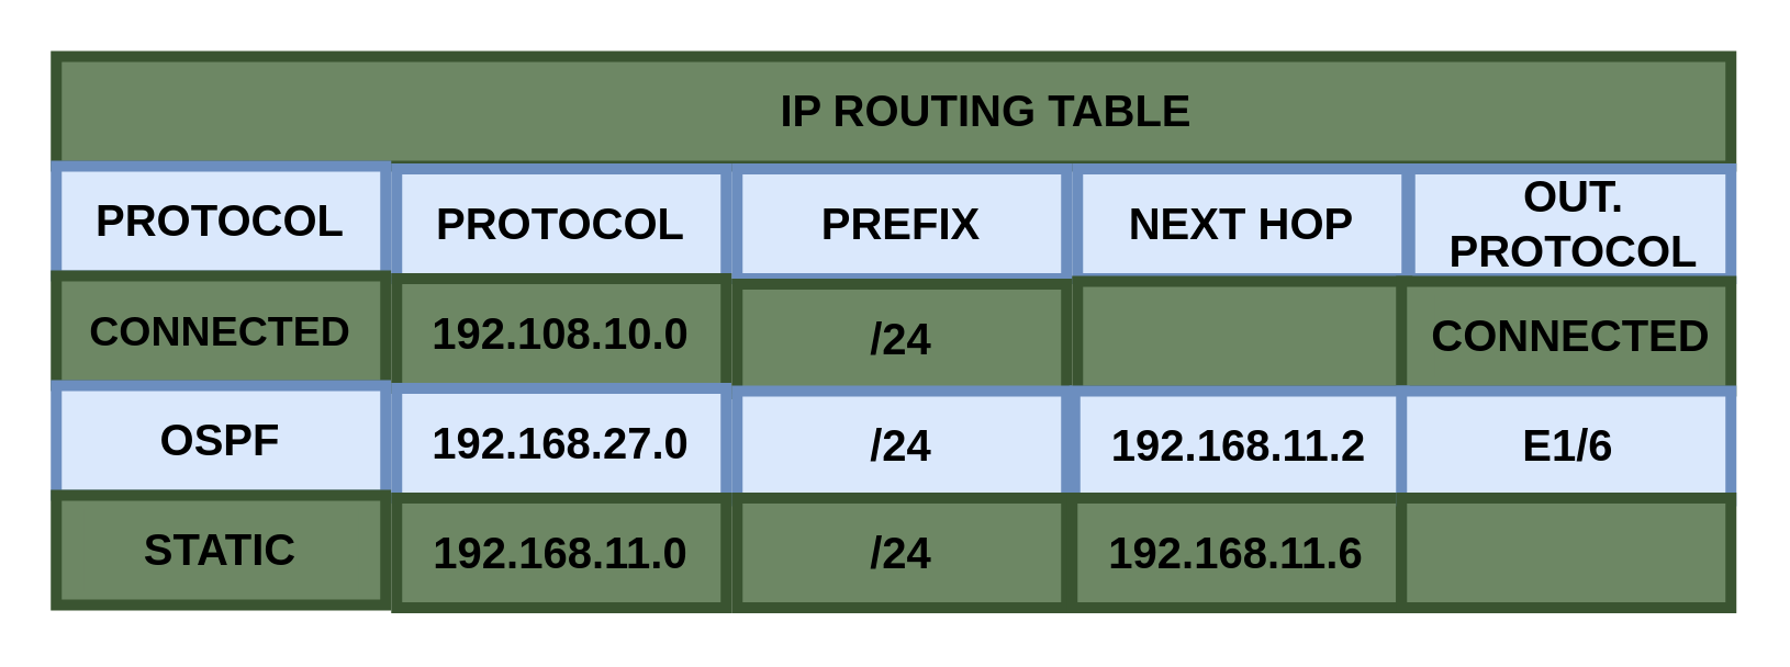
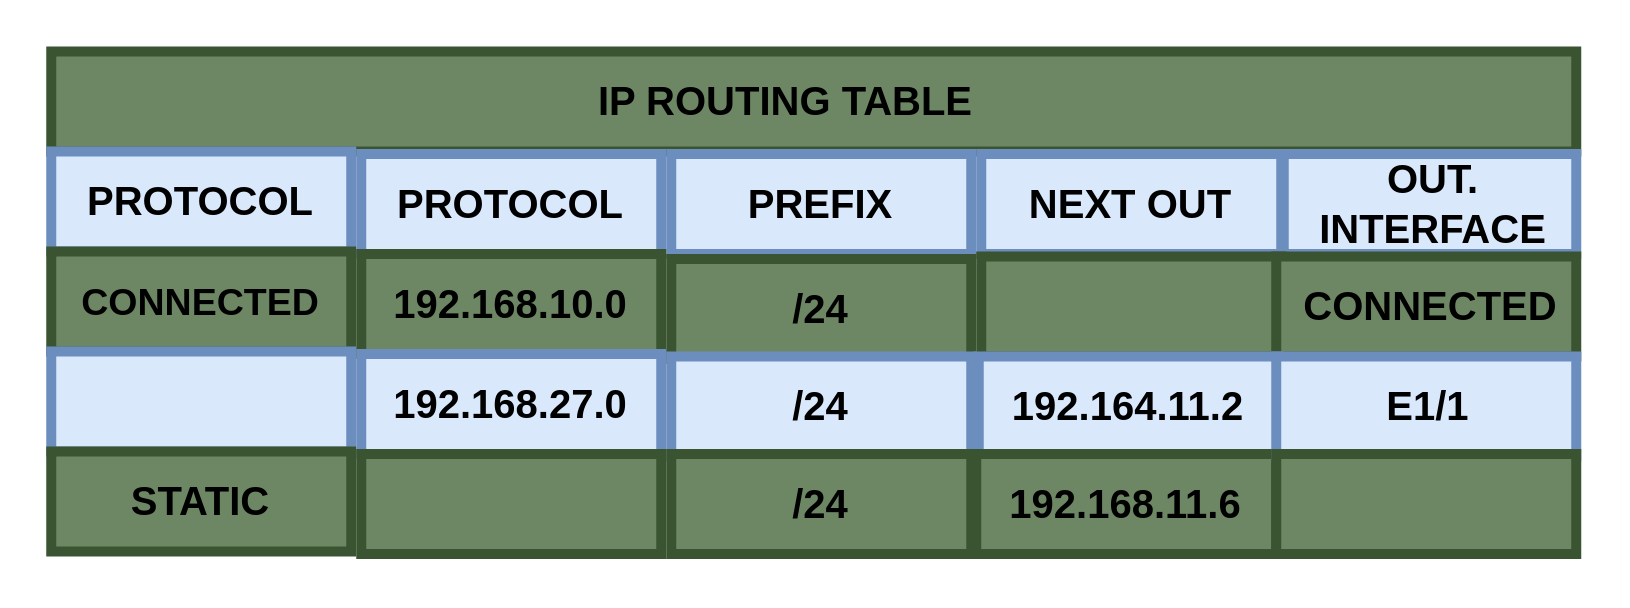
- <mxCell id="5" value="IP ROUTING TABLE" style="text;html=1;strokeColor=none;fillColor=none;align=center;verticalAlign=middle;whiteSpace=wrap;rounded=0;fontSize=16;fontStyle=1" vertex="1" parent="1"><mxGeometry x="269" y="25" width="180" height="30" as="geometry" /></mxCell>
+ <mxCell id="5" value="IP ROUTING TABLE" style="text;html=1;strokeColor=none;fillColor=none;align=center;verticalAlign=middle;whiteSpace=wrap;rounded=0;fontSize=16;fontStyle=1" vertex="1" parent="1"><mxGeometry x="224" y="25" width="180" height="30" as="geometry" /></mxCell>
- <mxCell id="16" value="NEXT HOP" style="text;html=1;strokeColor=none;fillColor=none;align=center;verticalAlign=middle;whiteSpace=wrap;rounded=0;fontSize=16;fontStyle=1" vertex="1" parent="1"><mxGeometry x="402" y="66" width="100" height="30" as="geometry" /></mxCell>
+ <mxCell id="16" value="NEXT OUT" style="text;html=1;strokeColor=none;fillColor=none;align=center;verticalAlign=middle;whiteSpace=wrap;rounded=0;fontSize=16;fontStyle=1" vertex="1" parent="1"><mxGeometry x="402" y="66" width="100" height="30" as="geometry" /></mxCell>
- <mxCell id="18" value="OUT. PROTOCOL" style="text;html=1;strokeColor=none;fillColor=none;align=center;verticalAlign=middle;whiteSpace=wrap;rounded=0;fontSize=16;fontStyle=1" vertex="1" parent="1"><mxGeometry x="523" y="66" width="100" height="30" as="geometry" /></mxCell>
+ <mxCell id="18" value="OUT. INTERFACE" style="text;html=1;strokeColor=none;fillColor=none;align=center;verticalAlign=middle;whiteSpace=wrap;rounded=0;fontSize=16;fontStyle=1" vertex="1" parent="1"><mxGeometry x="523" y="66" width="100" height="30" as="geometry" /></mxCell>
- <mxCell id="20" value="192.108.10.0" style="text;html=1;strokeColor=none;fillColor=none;align=center;verticalAlign=middle;whiteSpace=wrap;rounded=0;fontSize=16;fontStyle=1" vertex="1" parent="1"><mxGeometry x="154" y="106" width="100" height="30" as="geometry" /></mxCell>
+ <mxCell id="20" value="192.168.10.0" style="text;html=1;strokeColor=none;fillColor=none;align=center;verticalAlign=middle;whiteSpace=wrap;rounded=0;fontSize=16;fontStyle=1" vertex="1" parent="1"><mxGeometry x="154" y="106" width="100" height="30" as="geometry" /></mxCell>
- <mxCell id="8" value="OSPF" style="text;html=1;strokeColor=none;fillColor=none;align=center;verticalAlign=middle;whiteSpace=wrap;rounded=0;fontSize=16;fontStyle=1" vertex="1" parent="1"><mxGeometry x="30" y="145" width="100" height="30" as="geometry" /></mxCell>
- <mxCell id="35" value="192.168.11.2" style="text;html=1;strokeColor=none;fillColor=none;align=center;verticalAlign=middle;whiteSpace=wrap;rounded=0;fontSize=16;fontStyle=1" vertex="1" parent="1"><mxGeometry x="401" y="147" width="100" height="30" as="geometry" /></mxCell>
+ <mxCell id="35" value="192.164.11.2" style="text;html=1;strokeColor=none;fillColor=none;align=center;verticalAlign=middle;whiteSpace=wrap;rounded=0;fontSize=16;fontStyle=1" vertex="1" parent="1"><mxGeometry x="401" y="147" width="100" height="30" as="geometry" /></mxCell>
- <mxCell id="39" value="E1/6" style="text;html=1;strokeColor=none;fillColor=none;align=center;verticalAlign=middle;whiteSpace=wrap;rounded=0;fontSize=16;fontStyle=1" vertex="1" parent="1"><mxGeometry x="521" y="147" width="100" height="30" as="geometry" /></mxCell>
+ <mxCell id="39" value="E1/1" style="text;html=1;strokeColor=none;fillColor=none;align=center;verticalAlign=middle;whiteSpace=wrap;rounded=0;fontSize=16;fontStyle=1" vertex="1" parent="1"><mxGeometry x="521" y="147" width="100" height="30" as="geometry" /></mxCell>
- <mxCell id="24" value="192.168.11.0" style="text;html=1;strokeColor=none;fillColor=none;align=center;verticalAlign=middle;whiteSpace=wrap;rounded=0;fontSize=16;fontStyle=1;fontColor=#000000;" vertex="1" parent="1"><mxGeometry x="154" y="186" width="100" height="30" as="geometry" /></mxCell>
